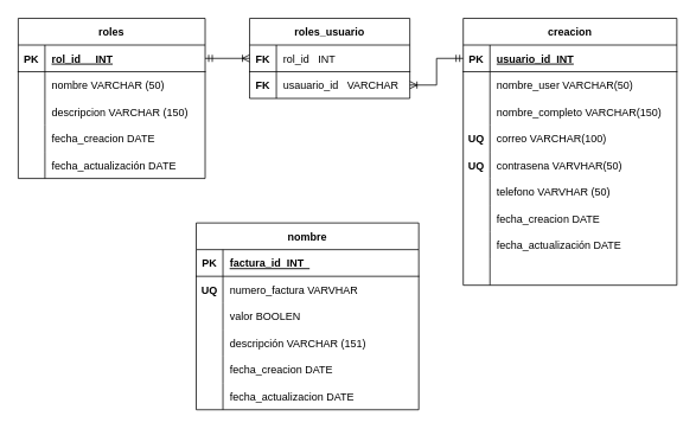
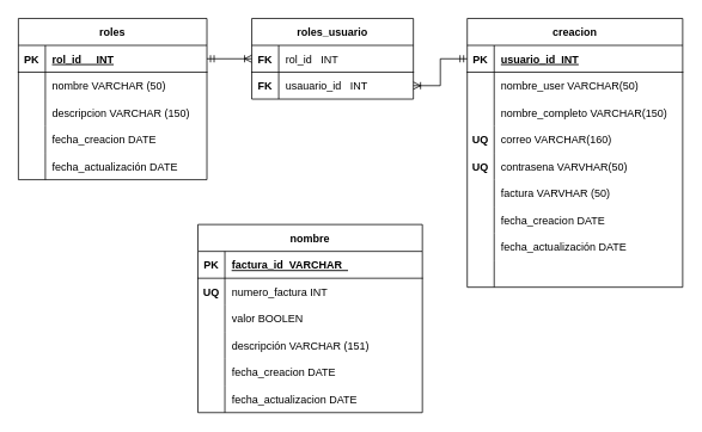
- <mxCell id="8" value="usauario_id   VARCHAR" style="shape=partialRectangle;connectable=0;fillColor=none;top=0;left=0;bottom=0;right=0;align=left;spacingLeft=6;overflow=hidden;" parent="6" vertex="1"><mxGeometry x="30" width="150" height="30" as="geometry"><mxRectangle width="150" height="30" as="alternateBounds" /></mxGeometry></mxCell>
+ <mxCell id="8" value="usauario_id   INT" style="shape=partialRectangle;connectable=0;fillColor=none;top=0;left=0;bottom=0;right=0;align=left;spacingLeft=6;overflow=hidden;" parent="6" vertex="1"><mxGeometry x="30" width="150" height="30" as="geometry"><mxRectangle width="150" height="30" as="alternateBounds" /></mxGeometry></mxCell>
- <mxCell id="21" value="correo VARCHAR(100)" style="shape=partialRectangle;connectable=0;fillColor=none;top=0;left=0;bottom=0;right=0;align=left;spacingLeft=6;overflow=hidden;" parent="19" vertex="1"><mxGeometry x="30" width="210" height="30" as="geometry"><mxRectangle width="210" height="30" as="alternateBounds" /></mxGeometry></mxCell>
+ <mxCell id="21" value="correo VARCHAR(160)" style="shape=partialRectangle;connectable=0;fillColor=none;top=0;left=0;bottom=0;right=0;align=left;spacingLeft=6;overflow=hidden;" parent="19" vertex="1"><mxGeometry x="30" width="210" height="30" as="geometry"><mxRectangle width="210" height="30" as="alternateBounds" /></mxGeometry></mxCell>
- <mxCell id="27" value="telefono VARVHAR (50)" style="shape=partialRectangle;connectable=0;fillColor=none;top=0;left=0;bottom=0;right=0;align=left;spacingLeft=6;overflow=hidden;" parent="25" vertex="1"><mxGeometry x="30" width="210" height="30" as="geometry"><mxRectangle width="210" height="30" as="alternateBounds" /></mxGeometry></mxCell>
+ <mxCell id="27" value="factura VARVHAR (50)" style="shape=partialRectangle;connectable=0;fillColor=none;top=0;left=0;bottom=0;right=0;align=left;spacingLeft=6;overflow=hidden;" parent="25" vertex="1"><mxGeometry x="30" width="210" height="30" as="geometry"><mxRectangle width="210" height="30" as="alternateBounds" /></mxGeometry></mxCell>
- <mxCell id="40" value="factura_id  INT  " style="shape=partialRectangle;connectable=0;fillColor=none;top=0;left=0;bottom=0;right=0;align=left;spacingLeft=6;fontStyle=5;overflow=hidden;" parent="38" vertex="1"><mxGeometry x="30" width="220" height="30" as="geometry"><mxRectangle width="220" height="30" as="alternateBounds" /></mxGeometry></mxCell>
+ <mxCell id="40" value="factura_id  VARCHAR  " style="shape=partialRectangle;connectable=0;fillColor=none;top=0;left=0;bottom=0;right=0;align=left;spacingLeft=6;fontStyle=5;overflow=hidden;" parent="38" vertex="1"><mxGeometry x="30" width="220" height="30" as="geometry"><mxRectangle width="220" height="30" as="alternateBounds" /></mxGeometry></mxCell>
- <mxCell id="43" value="numero_factura VARVHAR" style="shape=partialRectangle;connectable=0;fillColor=none;top=0;left=0;bottom=0;right=0;align=left;spacingLeft=6;overflow=hidden;" parent="41" vertex="1"><mxGeometry x="30" width="220" height="30" as="geometry"><mxRectangle width="220" height="30" as="alternateBounds" /></mxGeometry></mxCell>
+ <mxCell id="43" value="numero_factura INT" style="shape=partialRectangle;connectable=0;fillColor=none;top=0;left=0;bottom=0;right=0;align=left;spacingLeft=6;overflow=hidden;" parent="41" vertex="1"><mxGeometry x="30" width="220" height="30" as="geometry"><mxRectangle width="220" height="30" as="alternateBounds" /></mxGeometry></mxCell>
